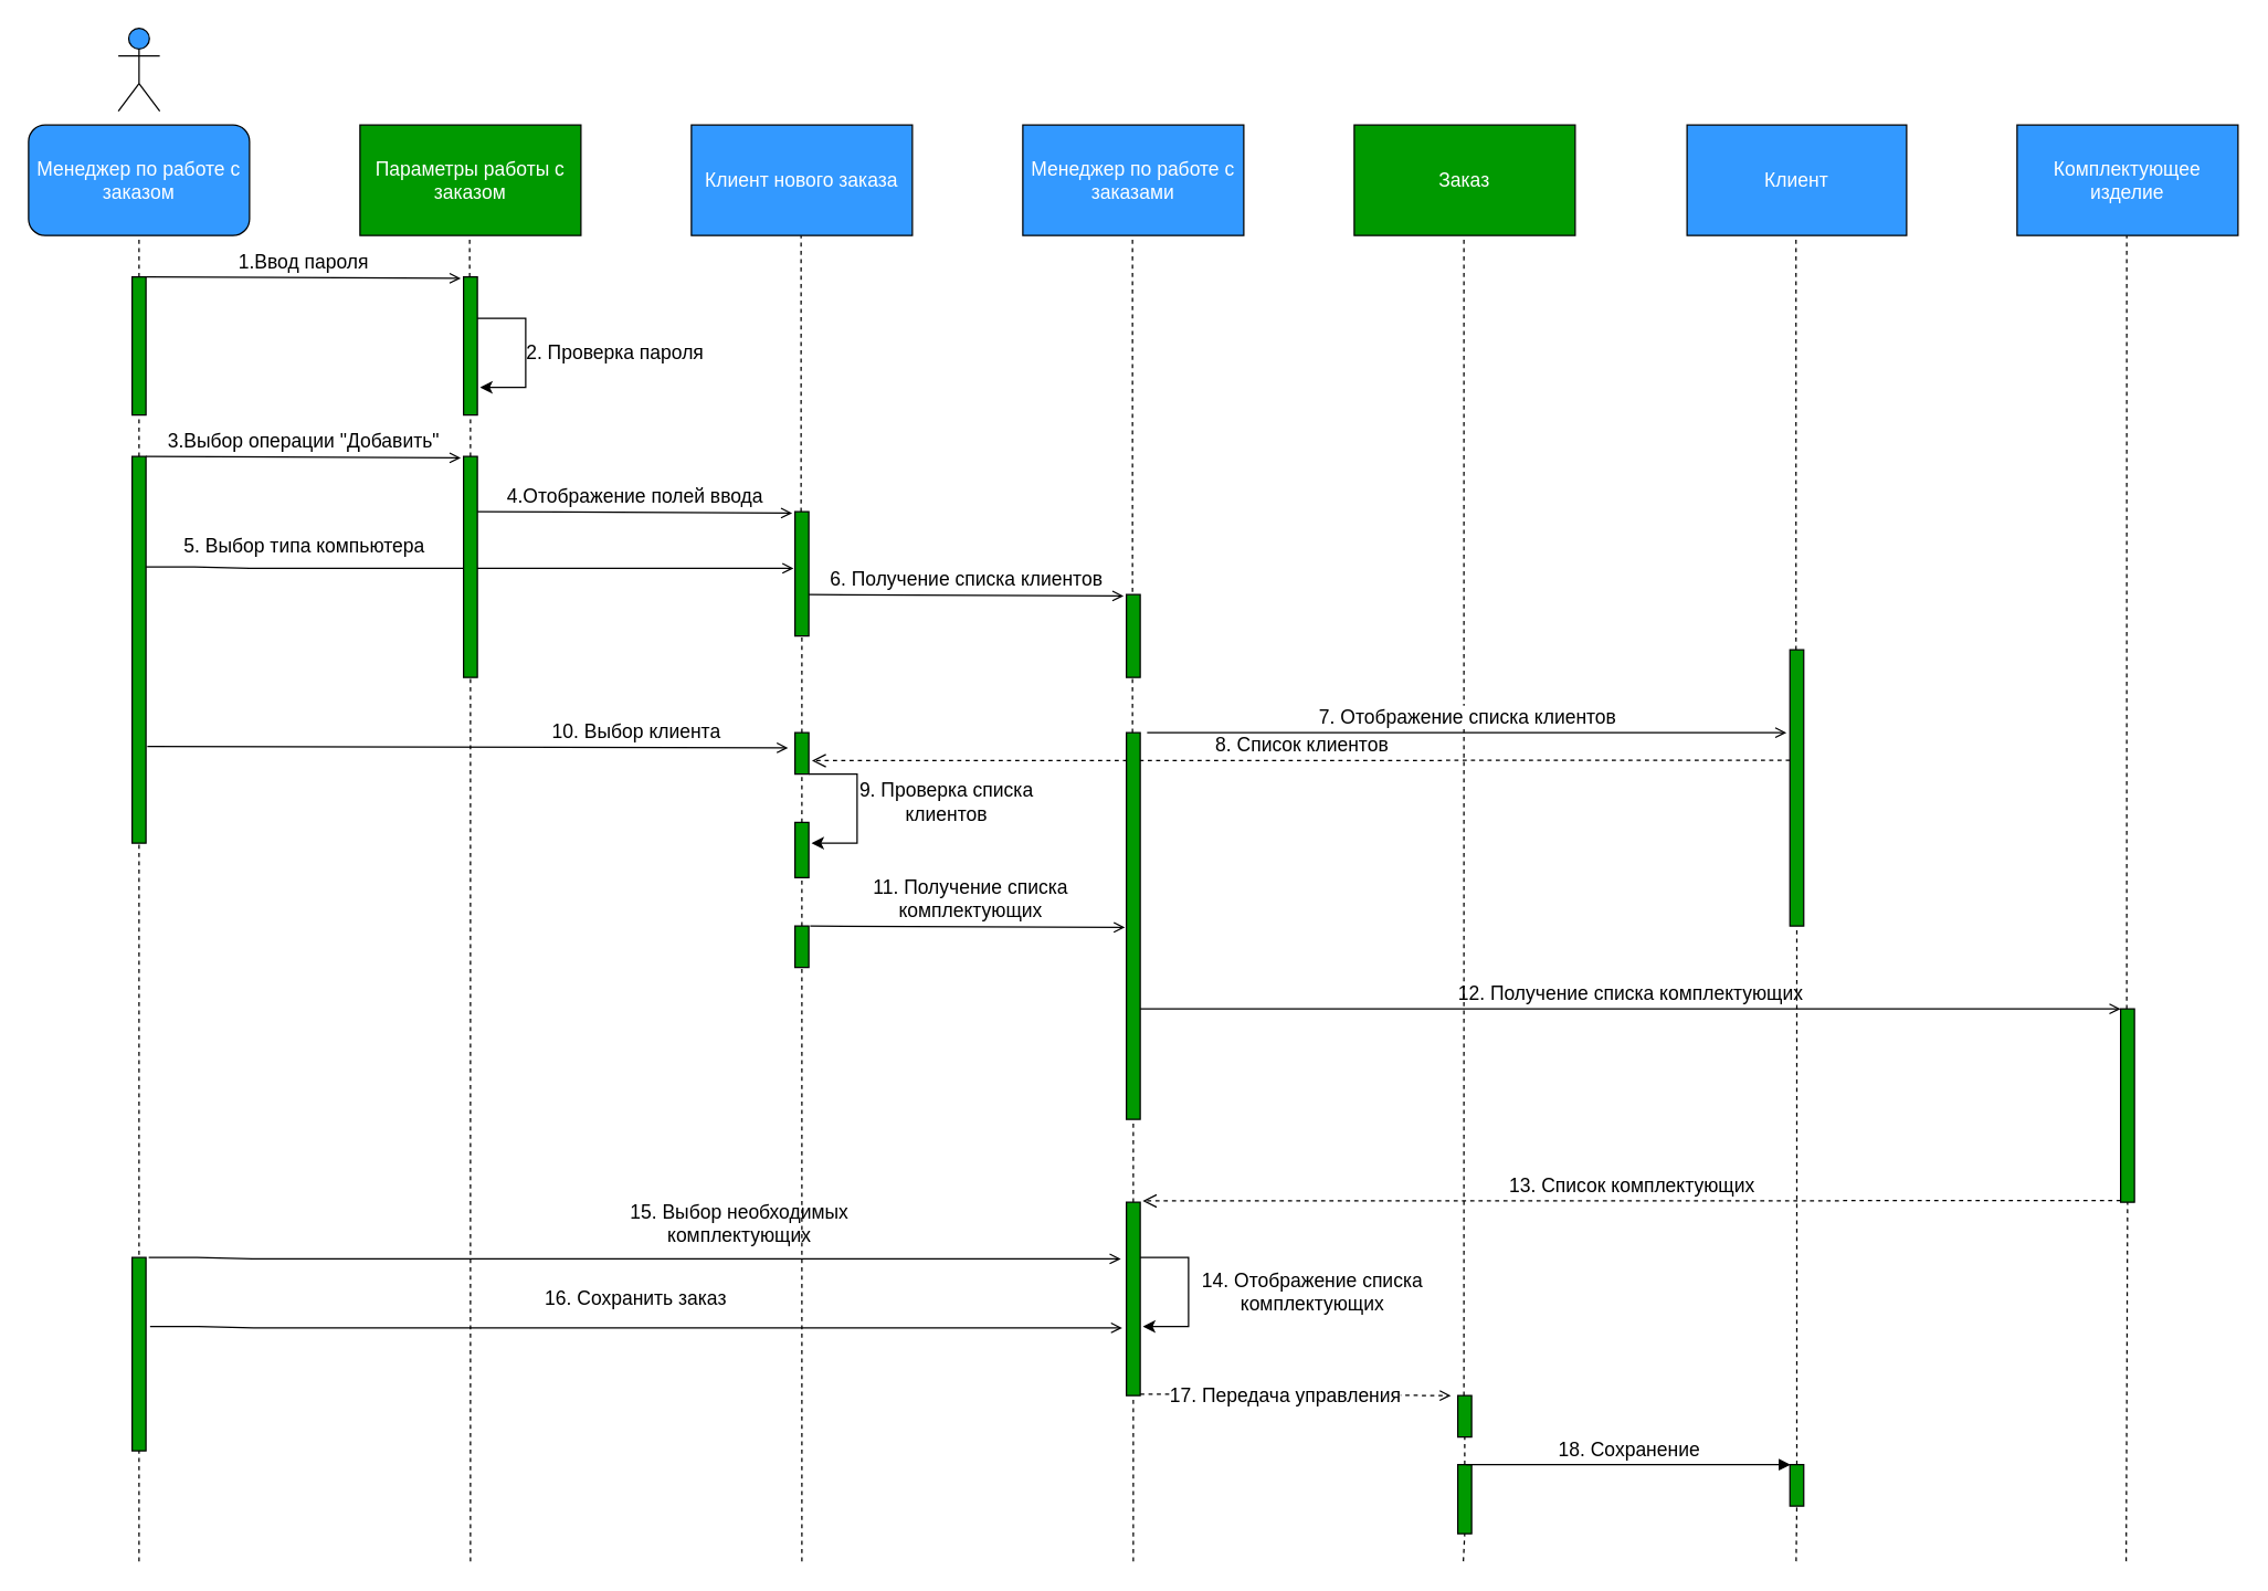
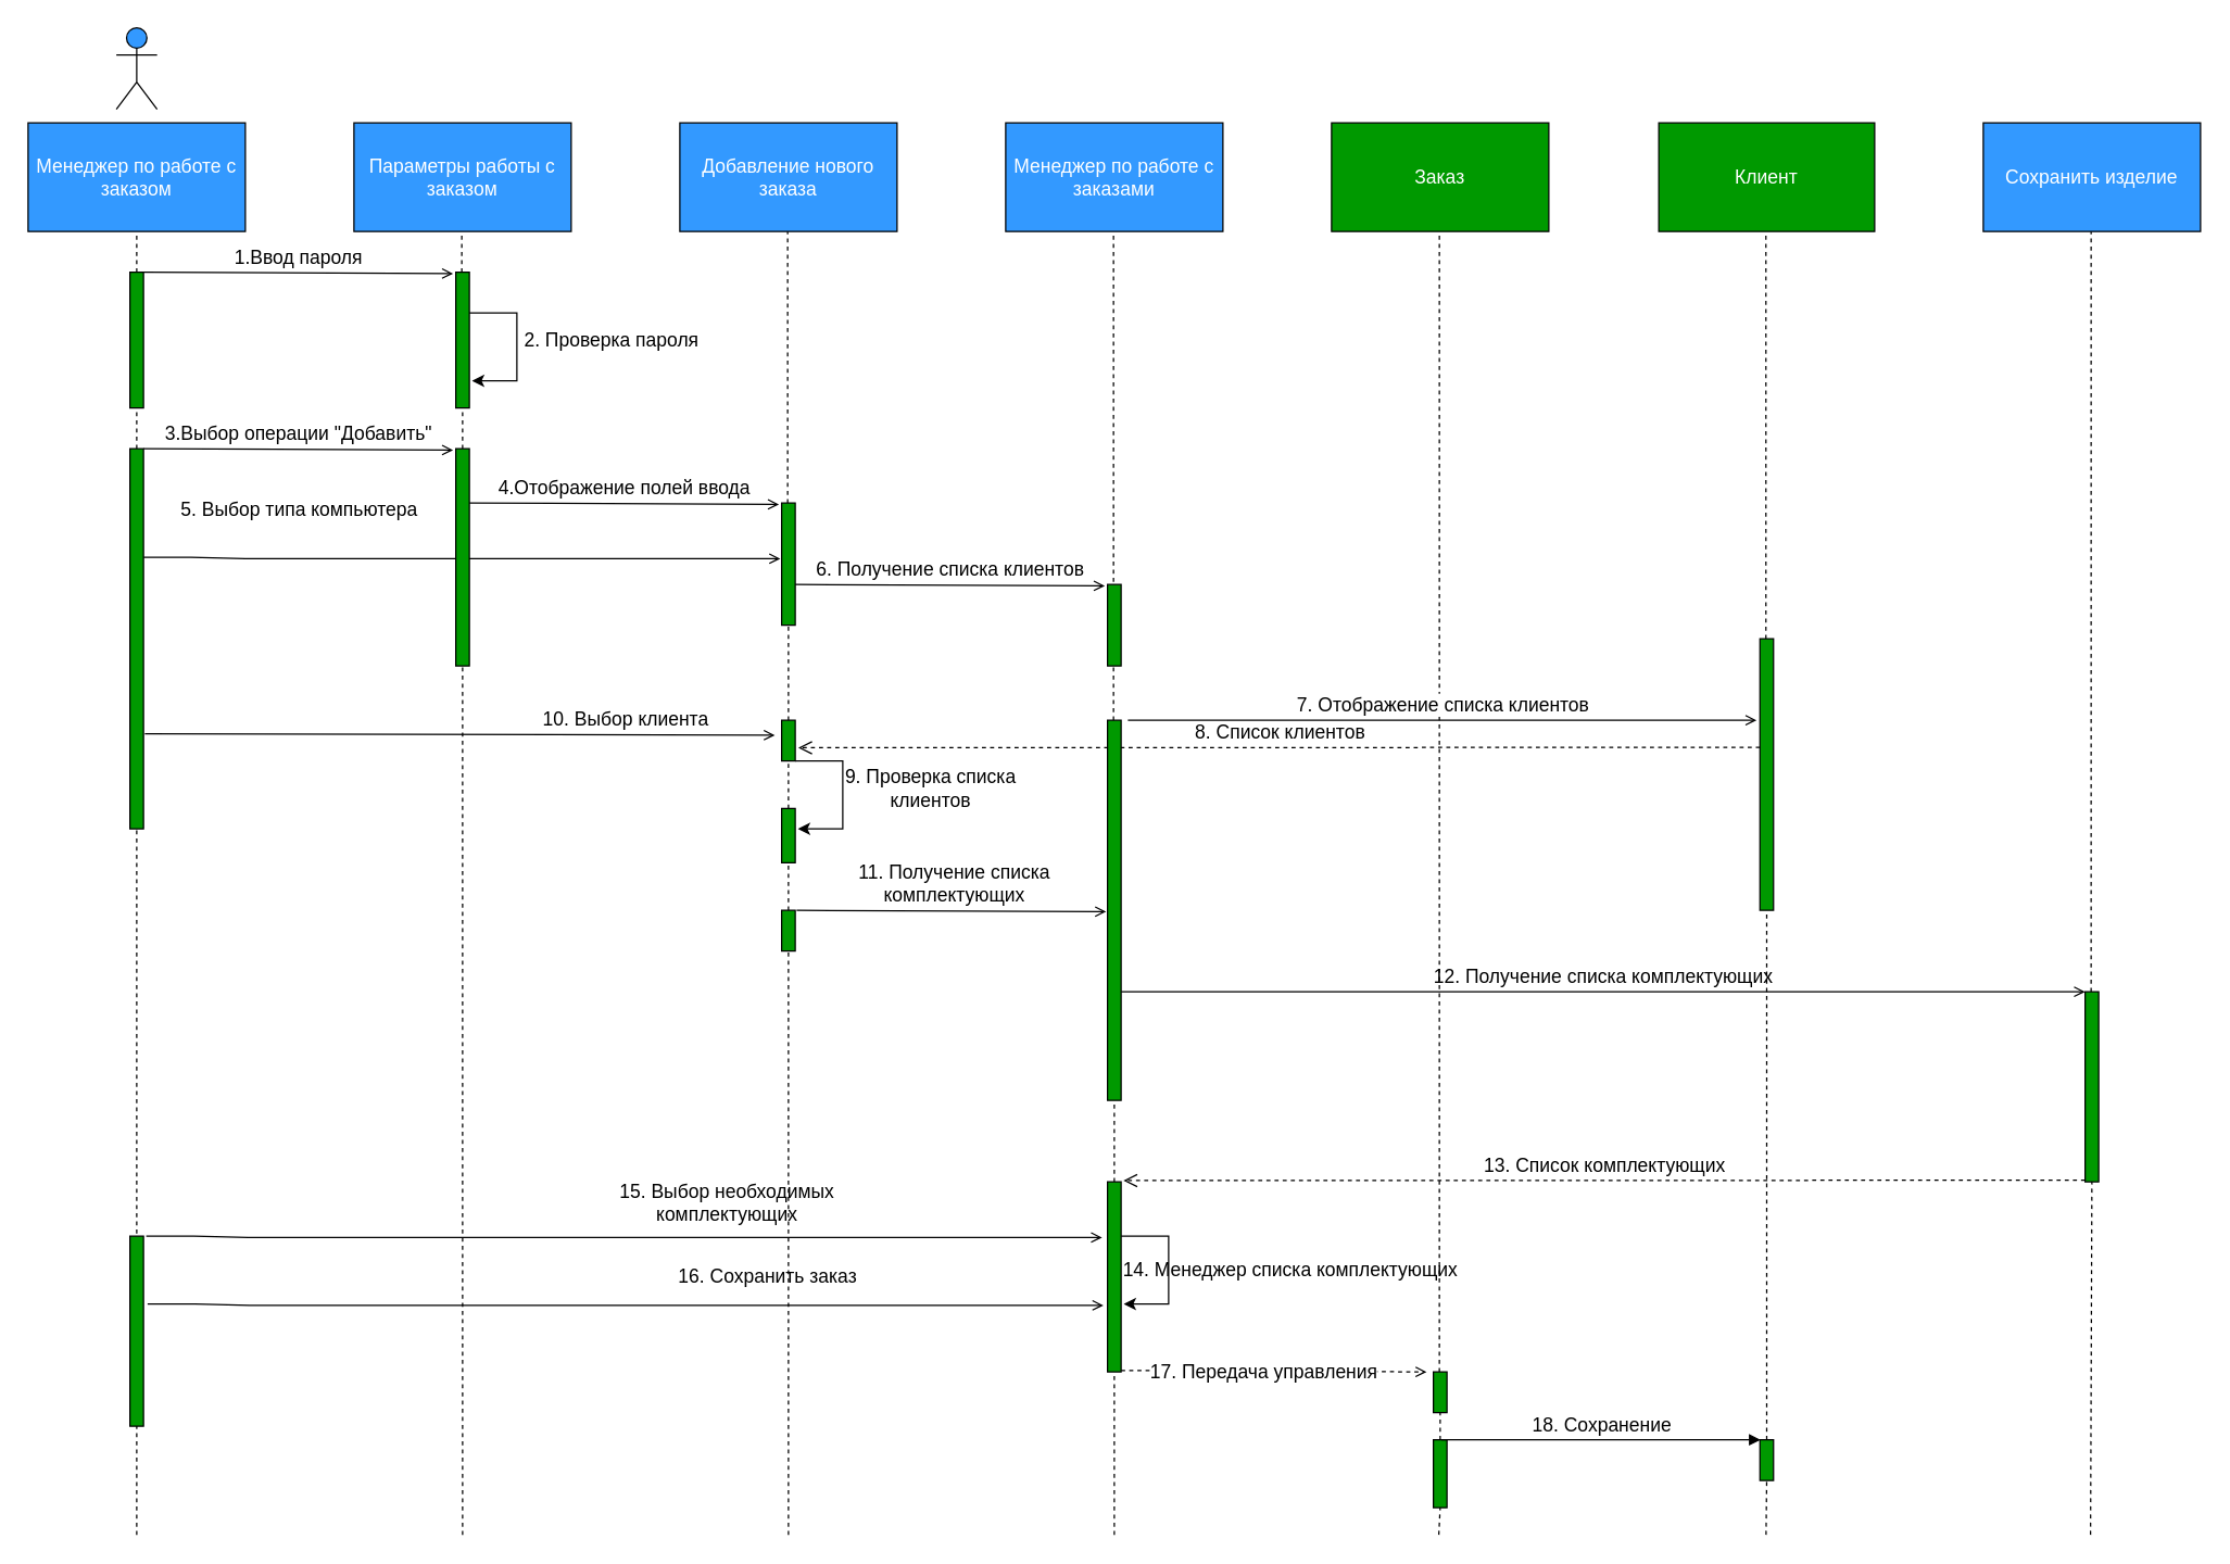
- <mxCell id="6" value="&lt;font style=&quot;font-size: 14px;&quot;&gt;Менеджер по работе с заказом&lt;/font&gt;" style="whiteSpace=wrap;html=1;fillColor=#3399FF;fontColor=#FFFFFF;rounded=1;" vertex="1" parent="1"><mxGeometry x="20" y="90" width="160" height="80" as="geometry" /></mxCell>
+ <mxCell id="6" value="&lt;font style=&quot;font-size: 14px;&quot;&gt;Менеджер по работе с заказом&lt;/font&gt;" style="rounded=0;whiteSpace=wrap;html=1;fillColor=#3399FF;fontColor=#FFFFFF;" vertex="1" parent="1"><mxGeometry x="20" y="90" width="160" height="80" as="geometry" /></mxCell>
- <mxCell id="7" value="&lt;font style=&quot;font-size: 14px;&quot;&gt;Параметры работы с заказом&lt;/font&gt;" style="rounded=0;whiteSpace=wrap;html=1;fillColor=#009900;fontColor=#FFFFFF;" vertex="1" parent="1"><mxGeometry x="260" y="90" width="160" height="80" as="geometry" /></mxCell>
+ <mxCell id="7" value="&lt;font style=&quot;font-size: 14px;&quot;&gt;Параметры работы с заказом&lt;/font&gt;" style="rounded=0;whiteSpace=wrap;html=1;fillColor=#3399FF;fontColor=#FFFFFF;" vertex="1" parent="1"><mxGeometry x="260" y="90" width="160" height="80" as="geometry" /></mxCell>
- <mxCell id="8" value="&lt;font style=&quot;font-size: 14px;&quot;&gt;Клиент нового заказа&lt;/font&gt;" style="rounded=0;whiteSpace=wrap;html=1;fillColor=#3399FF;fontColor=#FFFFFF;" vertex="1" parent="1"><mxGeometry x="500" y="90" width="160" height="80" as="geometry" /></mxCell>
+ <mxCell id="8" value="&lt;font style=&quot;font-size: 14px;&quot;&gt;Добавление нового заказа&lt;/font&gt;" style="rounded=0;whiteSpace=wrap;html=1;fillColor=#3399FF;fontColor=#FFFFFF;" vertex="1" parent="1"><mxGeometry x="500" y="90" width="160" height="80" as="geometry" /></mxCell>
- <mxCell id="11" value="&lt;font style=&quot;font-size: 14px;&quot;&gt;Клиент&lt;/font&gt;" style="rounded=0;whiteSpace=wrap;html=1;fillColor=#3399FF;fontColor=#FFFFFF;" vertex="1" parent="1"><mxGeometry x="1221" y="90" width="159" height="80" as="geometry" /></mxCell>
+ <mxCell id="11" value="&lt;font style=&quot;font-size: 14px;&quot;&gt;Клиент&lt;/font&gt;" style="rounded=0;whiteSpace=wrap;html=1;fillColor=#009900;fontColor=#FFFFFF;" vertex="1" parent="1"><mxGeometry x="1221" y="90" width="159" height="80" as="geometry" /></mxCell>
- <mxCell id="12" value="&lt;font style=&quot;font-size: 14px;&quot;&gt;Комплектующее изделие&lt;/font&gt;" style="rounded=0;whiteSpace=wrap;html=1;fillColor=#3399FF;fontColor=#FFFFFF;" vertex="1" parent="1"><mxGeometry x="1460" y="90" width="160" height="80" as="geometry" /></mxCell>
+ <mxCell id="12" value="&lt;font style=&quot;font-size: 14px;&quot;&gt;Сохранить изделие&lt;/font&gt;" style="rounded=0;whiteSpace=wrap;html=1;fillColor=#3399FF;fontColor=#FFFFFF;" vertex="1" parent="1"><mxGeometry x="1460" y="90" width="160" height="80" as="geometry" /></mxCell>
- <mxCell id="54" value="2. Проверка пароля" style="text;html=1;strokeColor=none;fillColor=none;align=center;verticalAlign=middle;whiteSpace=wrap;rounded=0;fontSize=14;" vertex="1" parent="1"><mxGeometry x="365" y="240" width="160" height="30" as="geometry" /></mxCell>
+ <mxCell id="54" value="2. Проверка пароля" style="text;html=1;strokeColor=none;fillColor=none;align=center;verticalAlign=middle;whiteSpace=wrap;rounded=0;fontSize=14;" vertex="1" parent="1"><mxGeometry x="370" y="235" width="160" height="30" as="geometry" /></mxCell>
- <mxCell id="57" value="5. Выбор типа компьютера" style="text;html=1;strokeColor=none;fillColor=none;align=center;verticalAlign=middle;whiteSpace=wrap;rounded=0;fontSize=14;" vertex="1" parent="1"><mxGeometry x="120" y="380" width="200" height="30" as="geometry" /></mxCell>
+ <mxCell id="57" value="5. Выбор типа компьютера" style="text;html=1;strokeColor=none;fillColor=none;align=center;verticalAlign=middle;whiteSpace=wrap;rounded=0;fontSize=14;" vertex="1" parent="1"><mxGeometry x="120" y="360" width="200" height="30" as="geometry" /></mxCell>
- <mxCell id="70" value="14. Отображение списка комплектующих" style="text;html=1;strokeColor=none;fillColor=none;align=center;verticalAlign=middle;whiteSpace=wrap;rounded=0;fontSize=14;" vertex="1" parent="1"><mxGeometry x="825" y="920" width="250" height="30" as="geometry" /></mxCell>
+ <mxCell id="70" value="14. Менеджер списка комплектующих" style="text;html=1;strokeColor=none;fillColor=none;align=center;verticalAlign=middle;whiteSpace=wrap;rounded=0;fontSize=14;" vertex="1" parent="1"><mxGeometry x="825" y="920" width="250" height="30" as="geometry" /></mxCell>
- <mxCell id="68" value="16. Сохранить заказ" style="text;html=1;strokeColor=none;fillColor=none;align=center;verticalAlign=middle;whiteSpace=wrap;rounded=0;fontSize=14;" vertex="1" parent="1"><mxGeometry x="335" y="925" width="250" height="30" as="geometry" /></mxCell>
+ <mxCell id="68" value="16. Сохранить заказ" style="text;html=1;strokeColor=none;fillColor=none;align=center;verticalAlign=middle;whiteSpace=wrap;rounded=0;fontSize=14;" vertex="1" parent="1"><mxGeometry x="440" y="925" width="250" height="30" as="geometry" /></mxCell>
